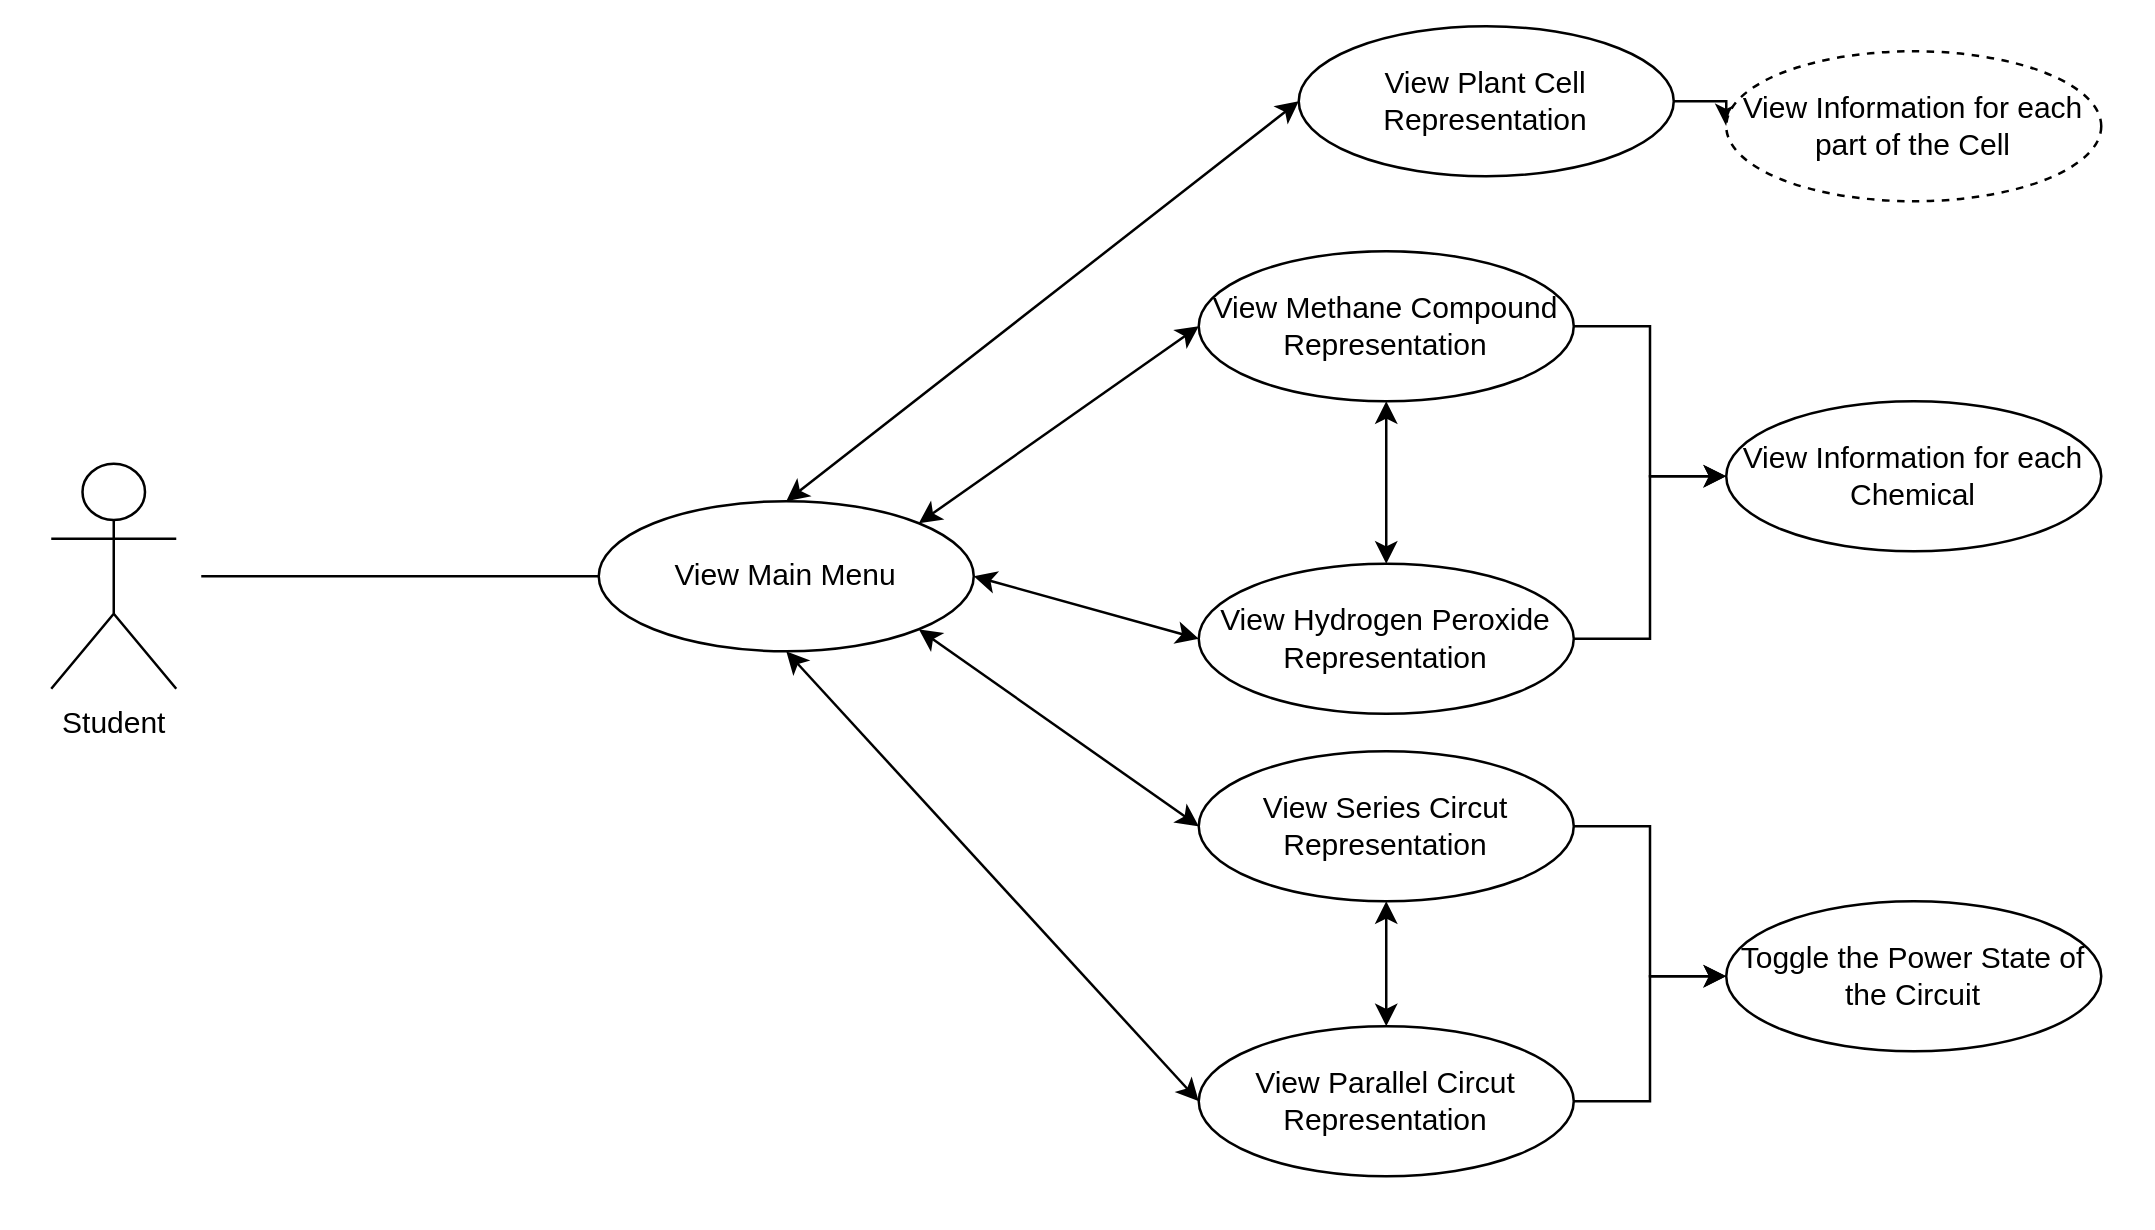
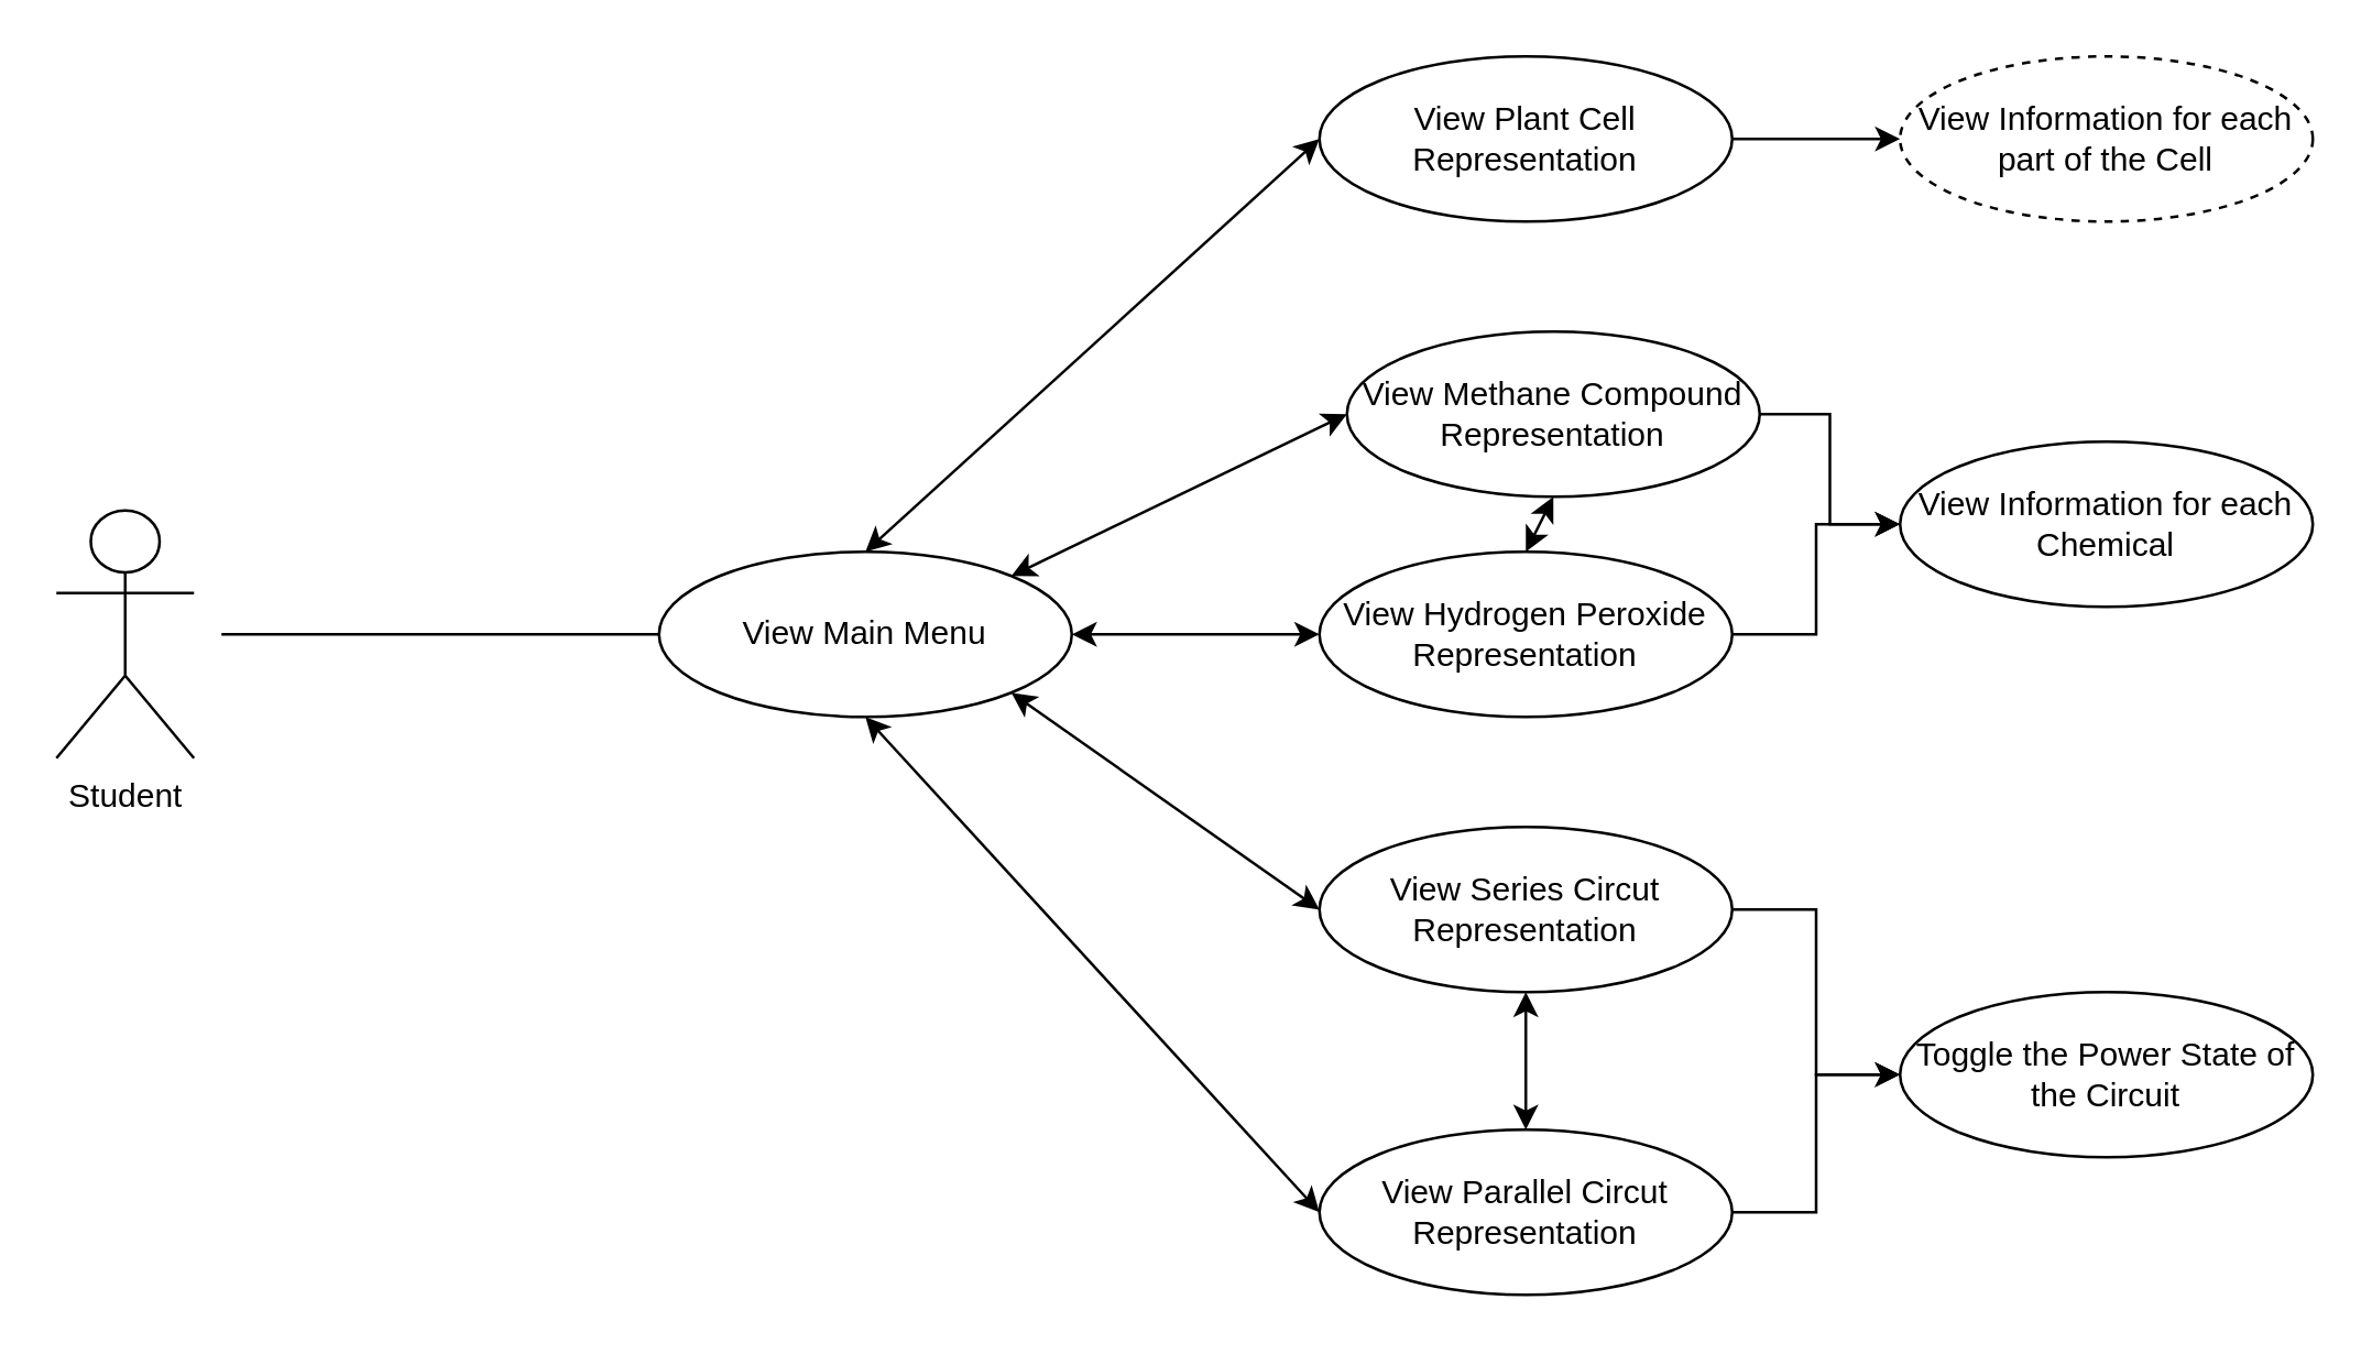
- <mxCell id="4" value="View Plant Cell Representation" style="ellipse;whiteSpace=wrap;html=1;" vertex="1" parent="1"><mxGeometry x="519" y="10" width="150" height="60" as="geometry" /></mxCell>
+ <mxCell id="4" value="View Plant Cell Representation" style="ellipse;whiteSpace=wrap;html=1;" vertex="1" parent="1"><mxGeometry x="479" y="20" width="150" height="60" as="geometry" /></mxCell>
- <mxCell id="6" value="View Methane Compound Representation" style="ellipse;whiteSpace=wrap;html=1;" vertex="1" parent="1"><mxGeometry x="479" y="100" width="150" height="60" as="geometry" /></mxCell>
+ <mxCell id="6" value="View Methane Compound Representation" style="ellipse;whiteSpace=wrap;html=1;" vertex="1" parent="1"><mxGeometry x="489" y="120" width="150" height="60" as="geometry" /></mxCell>
- <mxCell id="8" value="View Hydrogen Peroxide Representation" style="ellipse;whiteSpace=wrap;html=1;" vertex="1" parent="1"><mxGeometry x="479" y="225" width="150" height="60" as="geometry" /></mxCell>
+ <mxCell id="8" value="View Hydrogen Peroxide Representation" style="ellipse;whiteSpace=wrap;html=1;" vertex="1" parent="1"><mxGeometry x="479" y="200" width="150" height="60" as="geometry" /></mxCell>
